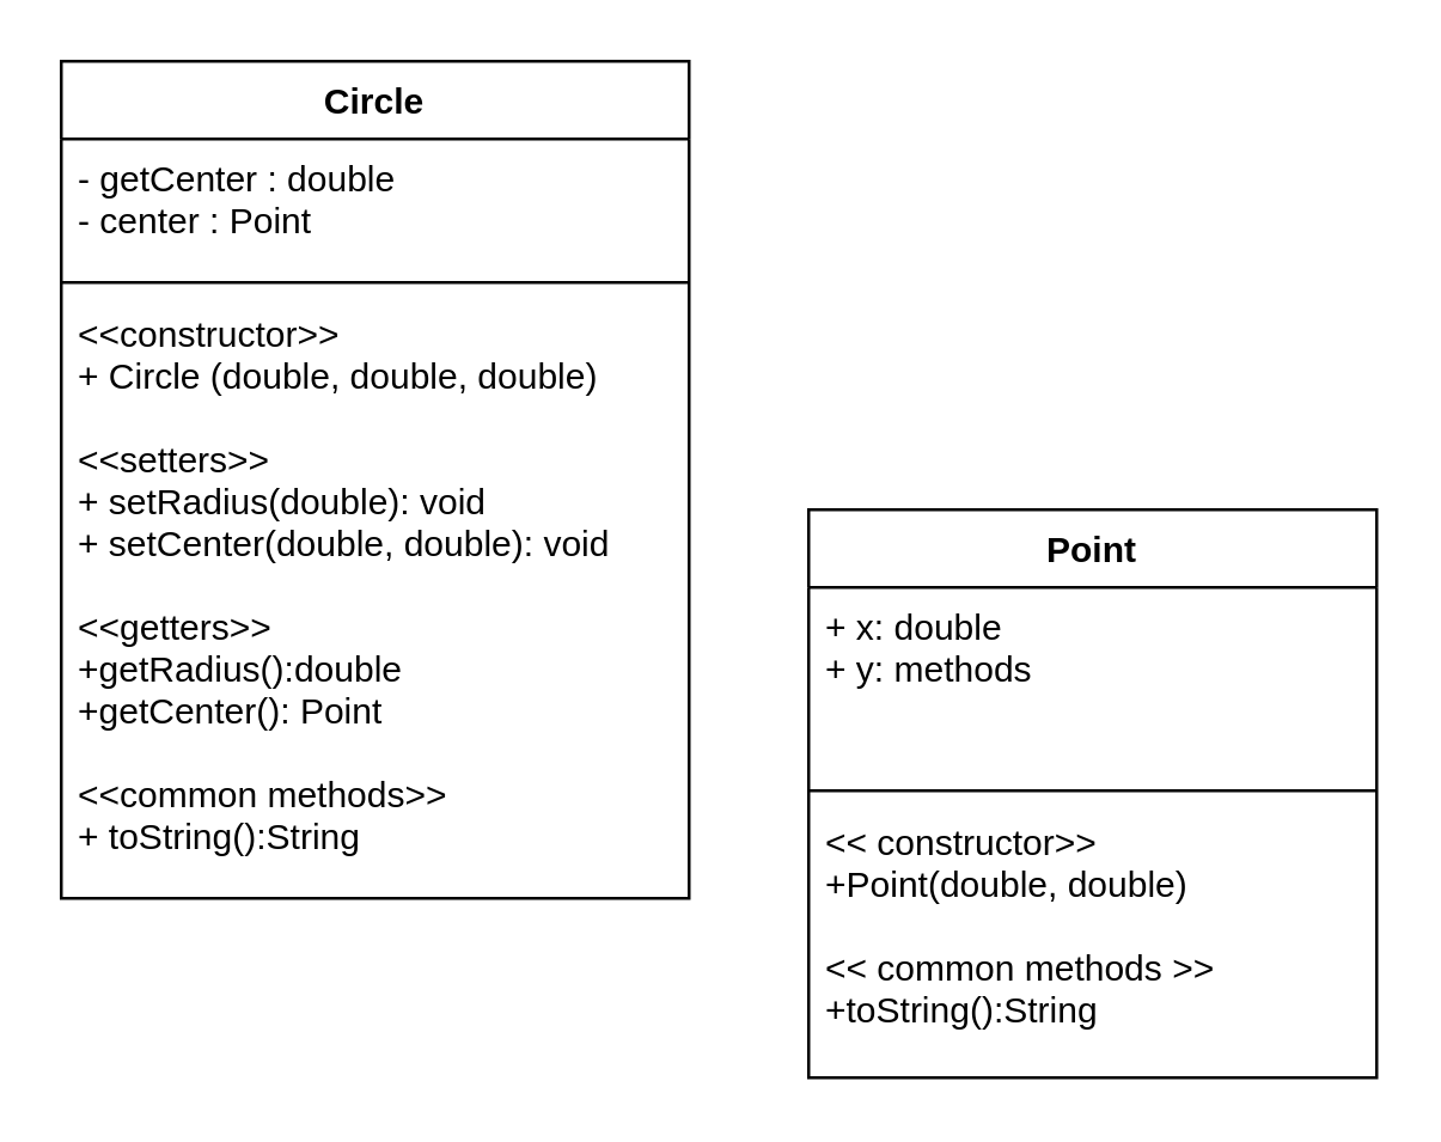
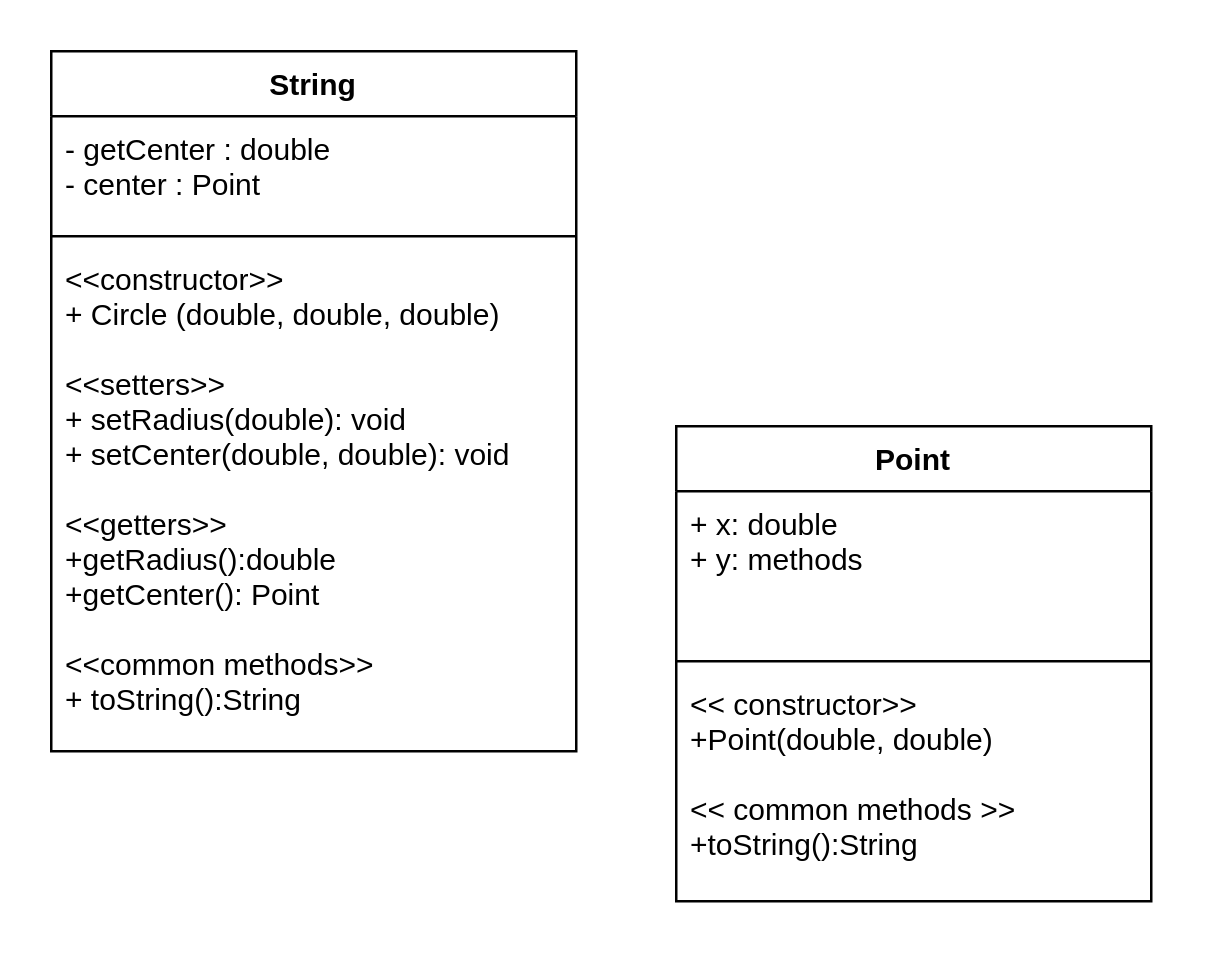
- <mxCell id="2" value="Circle" style="swimlane;fontStyle=1;align=center;verticalAlign=top;childLayout=stackLayout;horizontal=1;startSize=26;horizontalStack=0;resizeParent=1;resizeParentMax=0;resizeLast=0;collapsible=1;marginBottom=0;" vertex="1" parent="1"><mxGeometry x="20" y="20" width="210" height="280" as="geometry" /></mxCell>
+ <mxCell id="2" value="String" style="swimlane;fontStyle=1;align=center;verticalAlign=top;childLayout=stackLayout;horizontal=1;startSize=26;horizontalStack=0;resizeParent=1;resizeParentMax=0;resizeLast=0;collapsible=1;marginBottom=0;" vertex="1" parent="1"><mxGeometry x="20" y="20" width="210" height="280" as="geometry" /></mxCell>
